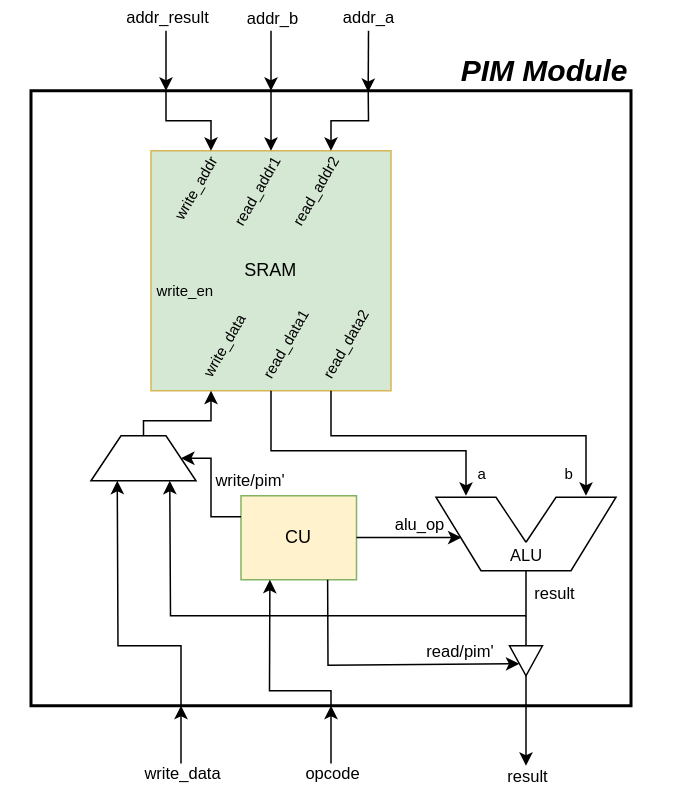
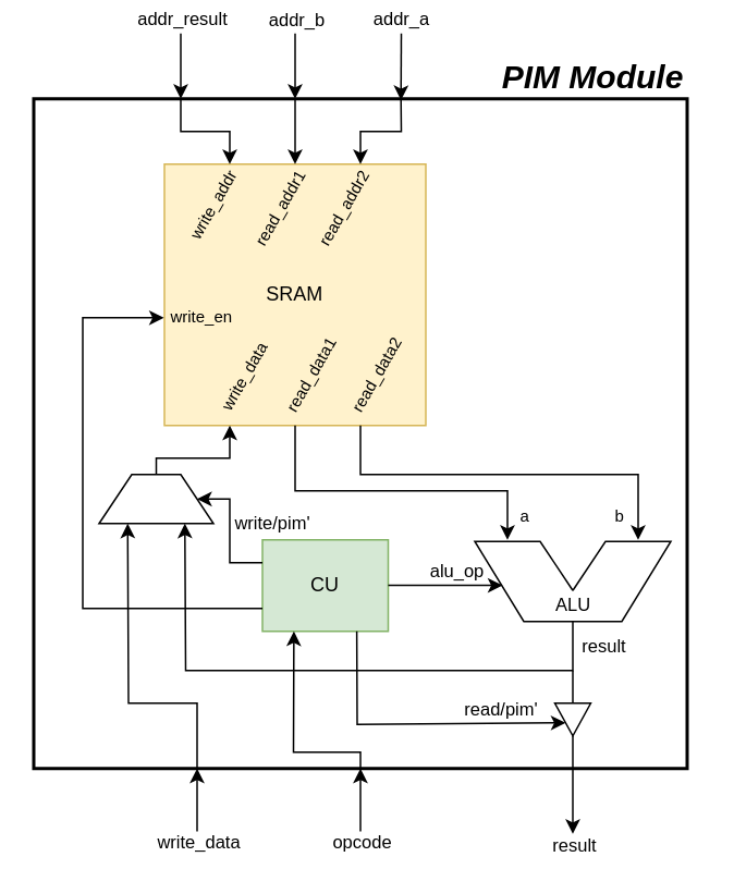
- <mxCell id="9" value="SRAM" style="rounded=0;whiteSpace=wrap;html=1;fillColor=#d5e8d4;strokeColor=#d6b656;" vertex="1" parent="1"><mxGeometry x="100" y="100" width="160" height="160" as="geometry" /></mxCell>
+ <mxCell id="9" value="SRAM" style="rounded=0;whiteSpace=wrap;html=1;fillColor=#fff2cc;strokeColor=#d6b656;" vertex="1" parent="1"><mxGeometry x="100" y="100" width="160" height="160" as="geometry" /></mxCell>
+ <mxCell id="47" value="" style="endArrow=classic;html=1;rounded=0;entryX=-0.002;entryY=0.588;entryDx=0;entryDy=0;entryPerimeter=0;exitX=0;exitY=0.75;exitDx=0;exitDy=0;" edge="1" parent="1" source="16" target="9"><mxGeometry width="50" height="50" relative="1" as="geometry"><mxPoint x="200" y="330" as="sourcePoint" /><mxPoint x="250" y="280" as="targetPoint" /><Array as="points"><mxPoint x="50" y="372" /><mxPoint x="50" y="194" /></Array></mxGeometry></mxCell>
- <mxCell id="16" value="CU" style="rounded=0;whiteSpace=wrap;html=1;fillColor=#fff2cc;strokeColor=#82b366;" vertex="1" parent="1"><mxGeometry x="160" y="330" width="77" height="56" as="geometry" /></mxCell>
+ <mxCell id="16" value="CU" style="rounded=0;whiteSpace=wrap;html=1;fillColor=#d5e8d4;strokeColor=#82b366;" vertex="1" parent="1"><mxGeometry x="160" y="330" width="77" height="56" as="geometry" /></mxCell>
